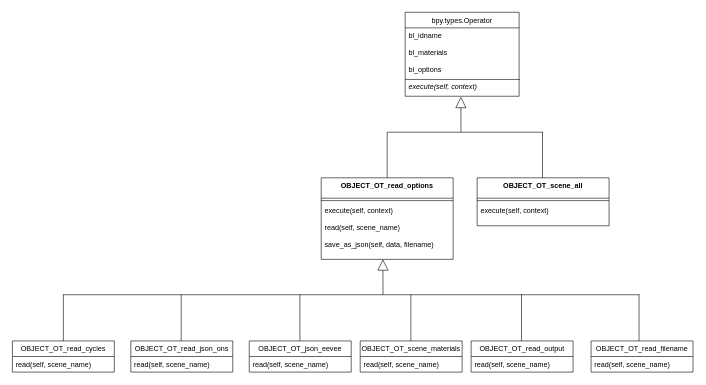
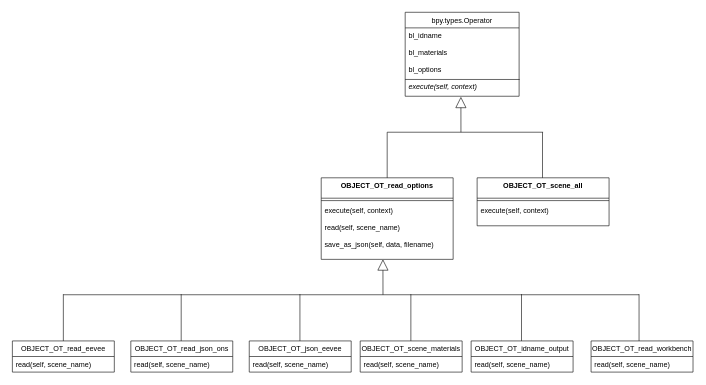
- <mxCell id="22" value="OBJECT_OT_read_cycles" style="swimlane;fontStyle=0;childLayout=stackLayout;horizontal=1;startSize=26;fillColor=none;horizontalStack=0;resizeParent=1;resizeParentMax=0;resizeLast=0;collapsible=1;marginBottom=0;" vertex="1" parent="1"><mxGeometry x="20" y="568" width="170" height="52" as="geometry" /></mxCell>
+ <mxCell id="22" value="OBJECT_OT_read_eevee" style="swimlane;fontStyle=0;childLayout=stackLayout;horizontal=1;startSize=26;fillColor=none;horizontalStack=0;resizeParent=1;resizeParentMax=0;resizeLast=0;collapsible=1;marginBottom=0;" vertex="1" parent="1"><mxGeometry x="20" y="568" width="170" height="52" as="geometry" /></mxCell>
- <mxCell id="28" value="OBJECT_OT_read_output" style="swimlane;fontStyle=0;childLayout=stackLayout;horizontal=1;startSize=26;fillColor=none;horizontalStack=0;resizeParent=1;resizeParentMax=0;resizeLast=0;collapsible=1;marginBottom=0;" vertex="1" parent="1"><mxGeometry x="785" y="568" width="170" height="52" as="geometry" /></mxCell>
+ <mxCell id="28" value="OBJECT_OT_idname_output" style="swimlane;fontStyle=0;childLayout=stackLayout;horizontal=1;startSize=26;fillColor=none;horizontalStack=0;resizeParent=1;resizeParentMax=0;resizeLast=0;collapsible=1;marginBottom=0;" vertex="1" parent="1"><mxGeometry x="785" y="568" width="170" height="52" as="geometry" /></mxCell>
- <mxCell id="13" value="OBJECT_OT_read_filename" style="swimlane;fontStyle=0;childLayout=stackLayout;horizontal=1;startSize=26;fillColor=none;horizontalStack=0;resizeParent=1;resizeParentMax=0;resizeLast=0;collapsible=1;marginBottom=0;" vertex="1" parent="1"><mxGeometry x="985" y="568" width="170" height="52" as="geometry" /></mxCell>
+ <mxCell id="13" value="OBJECT_OT_read_workbench" style="swimlane;fontStyle=0;childLayout=stackLayout;horizontal=1;startSize=26;fillColor=none;horizontalStack=0;resizeParent=1;resizeParentMax=0;resizeLast=0;collapsible=1;marginBottom=0;" vertex="1" parent="1"><mxGeometry x="985" y="568" width="170" height="52" as="geometry" /></mxCell>
